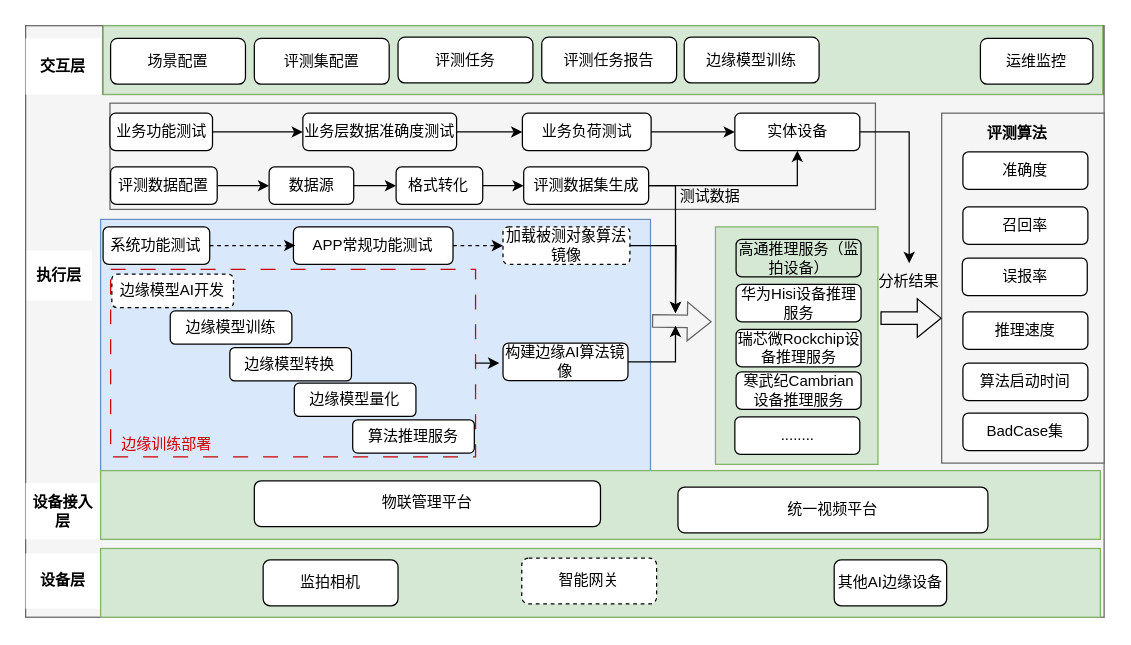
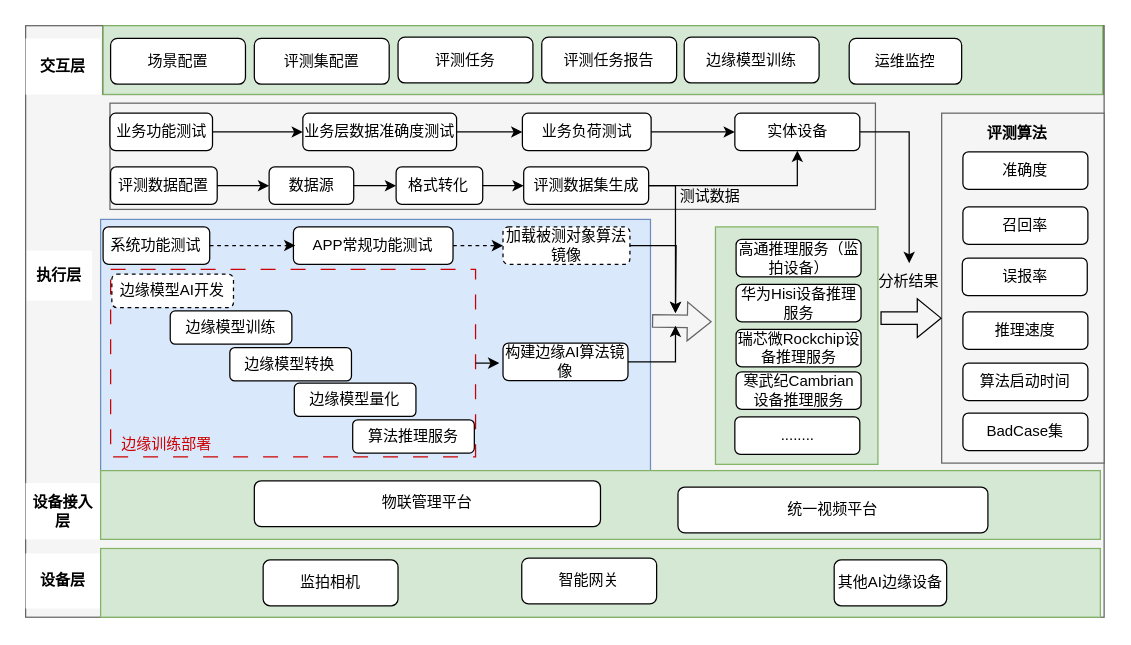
- <mxCell id="14" value="运维监控" style="rounded=1;whiteSpace=wrap;html=1;" parent="2" vertex="1"><mxGeometry x="764" y="10.17" width="90" height="36.67" as="geometry" /></mxCell>
+ <mxCell id="14" value="运维监控" style="rounded=1;whiteSpace=wrap;html=1;" parent="2" vertex="1"><mxGeometry x="659" y="10.17" width="90" height="36.67" as="geometry" /></mxCell>
- <mxCell id="20" value="高通推理服务（监拍设备）" style="rounded=1;whiteSpace=wrap;html=1;fillColor=#d5e8d4;" parent="15" vertex="1"><mxGeometry x="16.5" y="100" width="100" height="30" as="geometry" /></mxCell>
+ <mxCell id="20" value="高通推理服务（监拍设备）" style="rounded=1;whiteSpace=wrap;html=1;" parent="15" vertex="1"><mxGeometry x="16.5" y="100" width="100" height="30" as="geometry" /></mxCell>
- <mxCell id="54" value="智能网关" style="rounded=1;whiteSpace=wrap;html=1;dashed=1;" parent="2" vertex="1"><mxGeometry x="397.003" y="425.997" width="107.925" height="36.667" as="geometry" /></mxCell>
+ <mxCell id="54" value="智能网关" style="rounded=1;whiteSpace=wrap;html=1;" parent="2" vertex="1"><mxGeometry x="397.003" y="425.997" width="107.925" height="36.667" as="geometry" /></mxCell>
